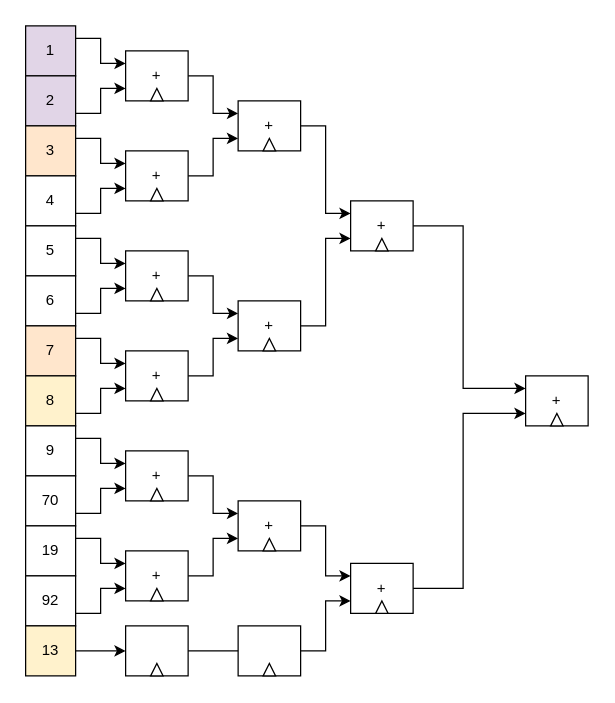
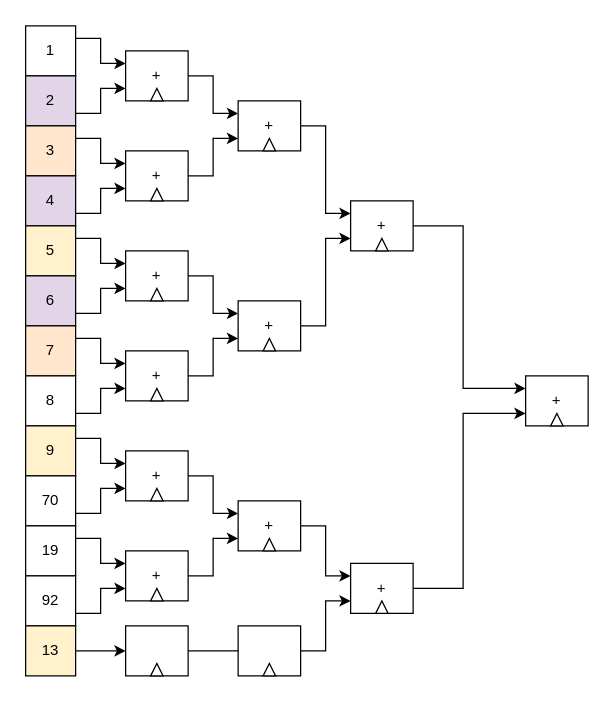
- <mxCell id="2" value="1" style="rounded=0;whiteSpace=wrap;html=1;fillColor=#e1d5e7;" vertex="1" parent="1"><mxGeometry x="20" y="20" width="40" height="40" as="geometry" /></mxCell>
+ <mxCell id="2" value="1" style="rounded=0;whiteSpace=wrap;html=1;" vertex="1" parent="1"><mxGeometry x="20" y="20" width="40" height="40" as="geometry" /></mxCell>
- <mxCell id="5" value="4" style="rounded=0;whiteSpace=wrap;html=1;" vertex="1" parent="1"><mxGeometry x="20" y="140" width="40" height="40" as="geometry" /></mxCell>
+ <mxCell id="5" value="4" style="rounded=0;whiteSpace=wrap;html=1;fillColor=#e1d5e7;" vertex="1" parent="1"><mxGeometry x="20" y="140" width="40" height="40" as="geometry" /></mxCell>
- <mxCell id="6" value="5" style="rounded=0;whiteSpace=wrap;html=1;" vertex="1" parent="1"><mxGeometry x="20" y="180" width="40" height="40" as="geometry" /></mxCell>
+ <mxCell id="6" value="5" style="rounded=0;whiteSpace=wrap;html=1;fillColor=#fff2cc;" vertex="1" parent="1"><mxGeometry x="20" y="180" width="40" height="40" as="geometry" /></mxCell>
- <mxCell id="7" value="6" style="rounded=0;whiteSpace=wrap;html=1;" vertex="1" parent="1"><mxGeometry x="20" y="220" width="40" height="40" as="geometry" /></mxCell>
+ <mxCell id="7" value="6" style="rounded=0;whiteSpace=wrap;html=1;fillColor=#e1d5e7;" vertex="1" parent="1"><mxGeometry x="20" y="220" width="40" height="40" as="geometry" /></mxCell>
- <mxCell id="9" value="8" style="rounded=0;whiteSpace=wrap;html=1;fillColor=#fff2cc;" vertex="1" parent="1"><mxGeometry x="20" y="300" width="40" height="40" as="geometry" /></mxCell>
+ <mxCell id="9" value="8" style="rounded=0;whiteSpace=wrap;html=1;" vertex="1" parent="1"><mxGeometry x="20" y="300" width="40" height="40" as="geometry" /></mxCell>
- <mxCell id="10" value="9" style="rounded=0;whiteSpace=wrap;html=1;" vertex="1" parent="1"><mxGeometry x="20" y="340" width="40" height="40" as="geometry" /></mxCell>
+ <mxCell id="10" value="9" style="rounded=0;whiteSpace=wrap;html=1;fillColor=#fff2cc;" vertex="1" parent="1"><mxGeometry x="20" y="340" width="40" height="40" as="geometry" /></mxCell>
